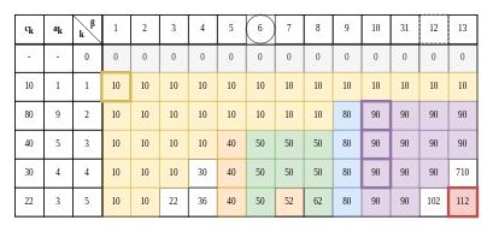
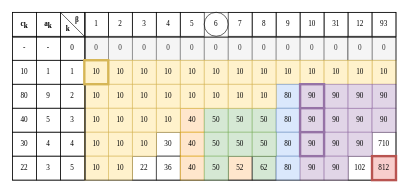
- <mxCell id="107" value="12" style="rounded=0;whiteSpace=wrap;html=1;fillColor=none;fontFamily=Computer Modern;fontSize=12;dashed=1;" vertex="1" parent="1"><mxGeometry x="580" y="20" width="40" height="40" as="geometry" /></mxCell>
+ <mxCell id="107" value="12" style="rounded=0;whiteSpace=wrap;html=1;fillColor=none;fontFamily=Computer Modern;fontSize=12;" vertex="1" parent="1"><mxGeometry x="580" y="20" width="40" height="40" as="geometry" /></mxCell>
- <mxCell id="108" value="13" style="rounded=0;whiteSpace=wrap;html=1;fillColor=none;fontFamily=Computer Modern;fontSize=12;" vertex="1" parent="1"><mxGeometry x="620" y="20" width="40" height="40" as="geometry" /></mxCell>
+ <mxCell id="108" value="93" style="rounded=0;whiteSpace=wrap;html=1;fillColor=none;fontFamily=Computer Modern;fontSize=12;" vertex="1" parent="1"><mxGeometry x="620" y="20" width="40" height="40" as="geometry" /></mxCell>
- <mxCell id="122" value="112" style="rounded=0;whiteSpace=wrap;html=1;fillColor=#f8cecc;fontFamily=Computer Modern;fontSize=12;strokeColor=#b85450;strokeWidth=4;" vertex="1" parent="1"><mxGeometry x="620" y="260" width="40" height="40" as="geometry" /></mxCell>
+ <mxCell id="122" value="812" style="rounded=0;whiteSpace=wrap;html=1;fillColor=#f8cecc;fontFamily=Computer Modern;fontSize=12;strokeColor=#b85450;strokeWidth=4;" vertex="1" parent="1"><mxGeometry x="620" y="260" width="40" height="40" as="geometry" /></mxCell>
